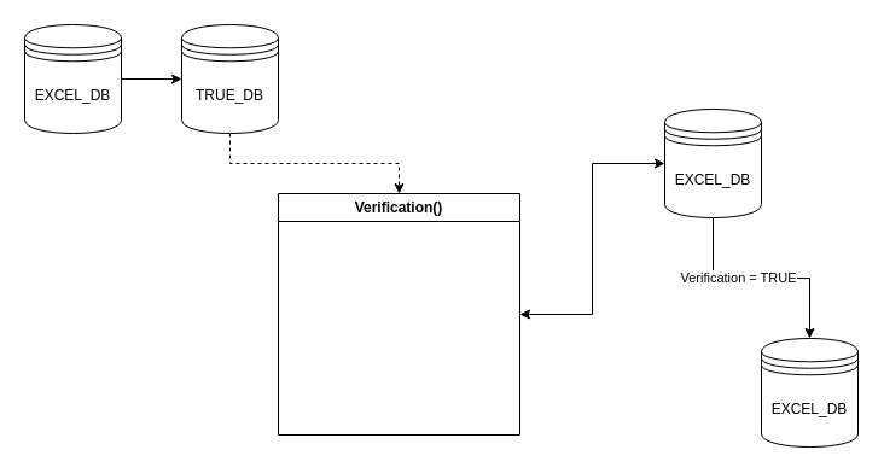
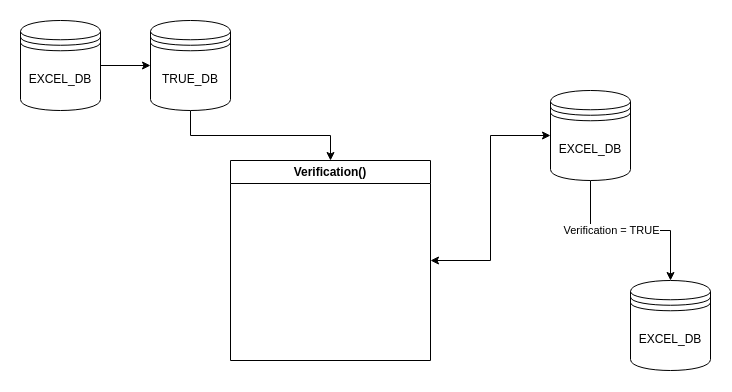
- <mxCell id="4" style="edgeStyle=orthogonalEdgeStyle;rounded=0;orthogonalLoop=1;jettySize=auto;html=1;dashed=1;" edge="1" parent="1" source="5" target="7"><mxGeometry relative="1" as="geometry" /></mxCell>
+ <mxCell id="4" style="edgeStyle=orthogonalEdgeStyle;rounded=0;orthogonalLoop=1;jettySize=auto;html=1;" edge="1" parent="1" source="5" target="7"><mxGeometry relative="1" as="geometry" /></mxCell>
